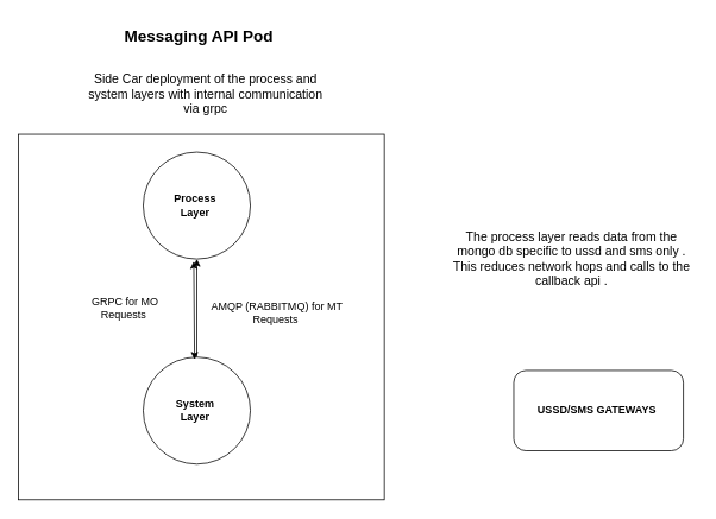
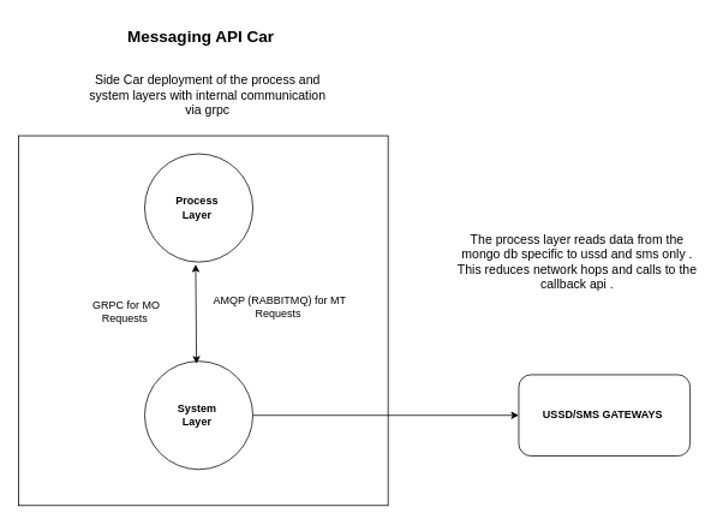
- <mxCell id="11" value="&lt;b&gt;&lt;font style=&quot;font-size: 18px&quot;&gt;Messaging API Pod&amp;nbsp;&lt;/font&gt;&lt;/b&gt;" style="text;html=1;strokeColor=none;fillColor=none;align=center;verticalAlign=middle;whiteSpace=wrap;rounded=0;" vertex="1" parent="1"><mxGeometry x="95" y="20" width="260" height="40" as="geometry" /></mxCell>
+ <mxCell id="11" value="&lt;b&gt;&lt;font style=&quot;font-size: 18px&quot;&gt;Messaging API Car&amp;nbsp;&lt;/font&gt;&lt;/b&gt;" style="text;html=1;strokeColor=none;fillColor=none;align=center;verticalAlign=middle;whiteSpace=wrap;rounded=0;" vertex="1" parent="1"><mxGeometry x="95" y="20" width="260" height="40" as="geometry" /></mxCell>
- <mxCell id="3" style="edgeStyle=orthogonalEdgeStyle;rounded=0;orthogonalLoop=1;jettySize=auto;html=1;" edge="1" parent="1" source="4" target="5"><mxGeometry relative="1" as="geometry" /></mxCell>
+ <mxCell id="3" style="edgeStyle=orthogonalEdgeStyle;rounded=0;orthogonalLoop=1;jettySize=auto;html=1;entryX=0;entryY=0.5;entryDx=0;entryDy=0;" edge="1" parent="1" source="4" target="10"><mxGeometry relative="1" as="geometry" /></mxCell>
- <mxCell id="12" value="AMQP (RABBITMQ) for MT Requests&amp;nbsp;" style="text;html=1;strokeColor=none;fillColor=none;align=center;verticalAlign=middle;whiteSpace=wrap;rounded=0;" vertex="1" parent="1"><mxGeometry x="230" y="310" width="160" height="80" as="geometry" /></mxCell>
+ <mxCell id="12" value="AMQP (RABBITMQ) for MT Requests&amp;nbsp;" style="text;html=1;strokeColor=none;fillColor=none;align=center;verticalAlign=middle;whiteSpace=wrap;rounded=0;" vertex="1" parent="1"><mxGeometry x="230" y="300" width="160" height="80" as="geometry" /></mxCell>
